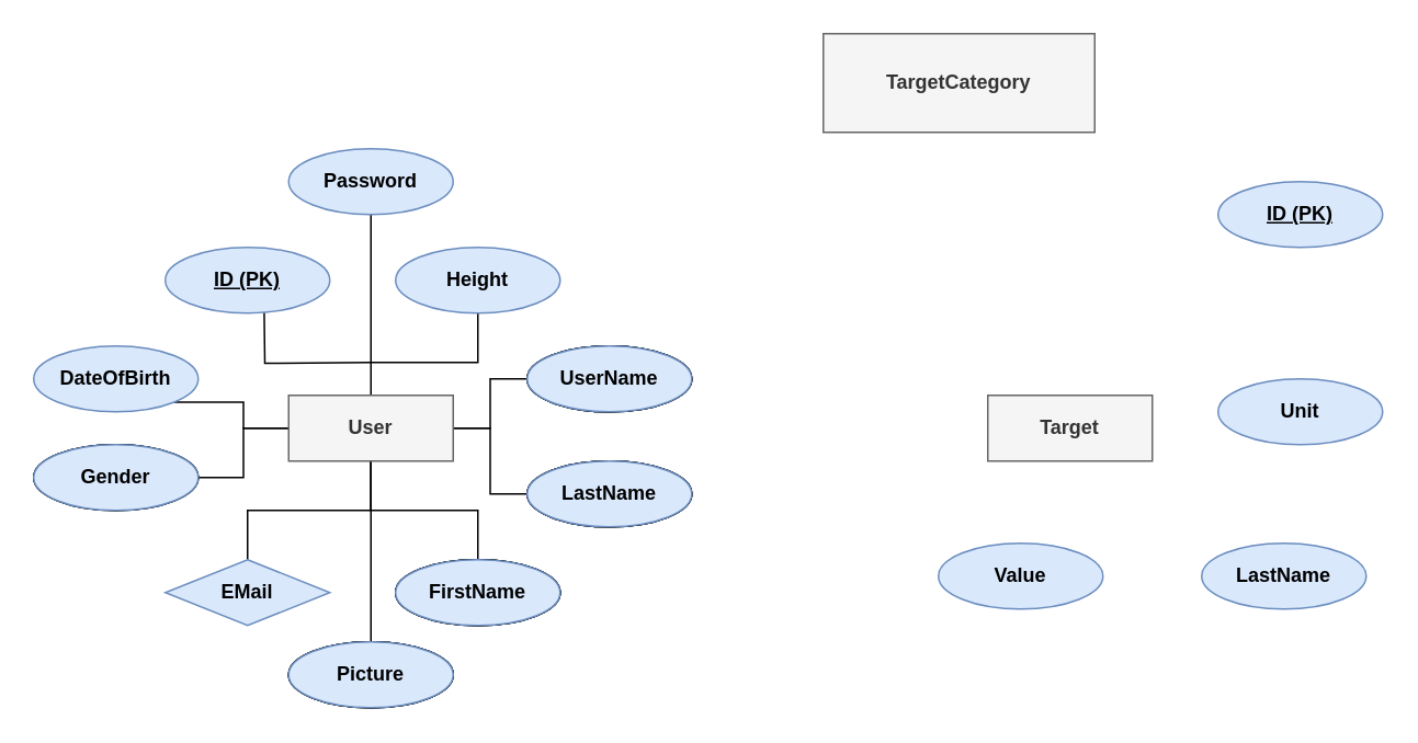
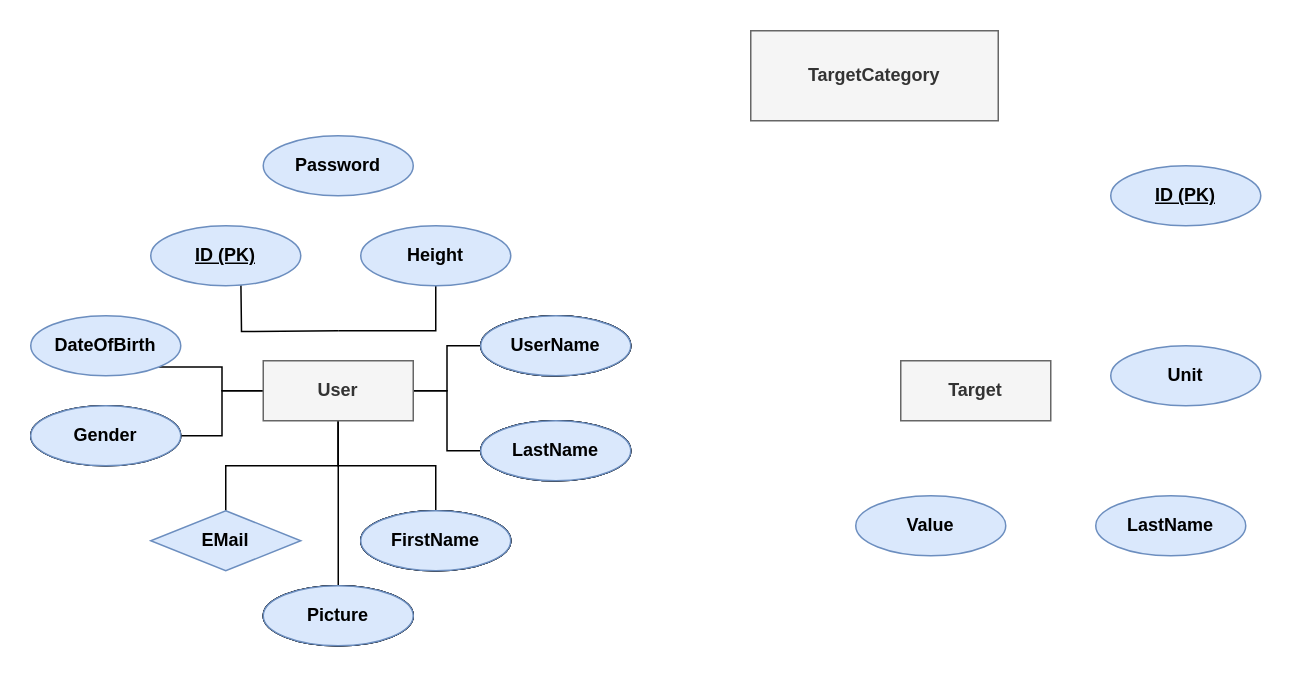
- <mxCell id="2" style="edgeStyle=orthogonalEdgeStyle;rounded=0;orthogonalLoop=1;jettySize=auto;html=1;entryX=0.5;entryY=1;entryDx=0;entryDy=0;endArrow=none;endFill=0;" edge="1" parent="1" source="12" target="21"><mxGeometry relative="1" as="geometry" /></mxCell>
